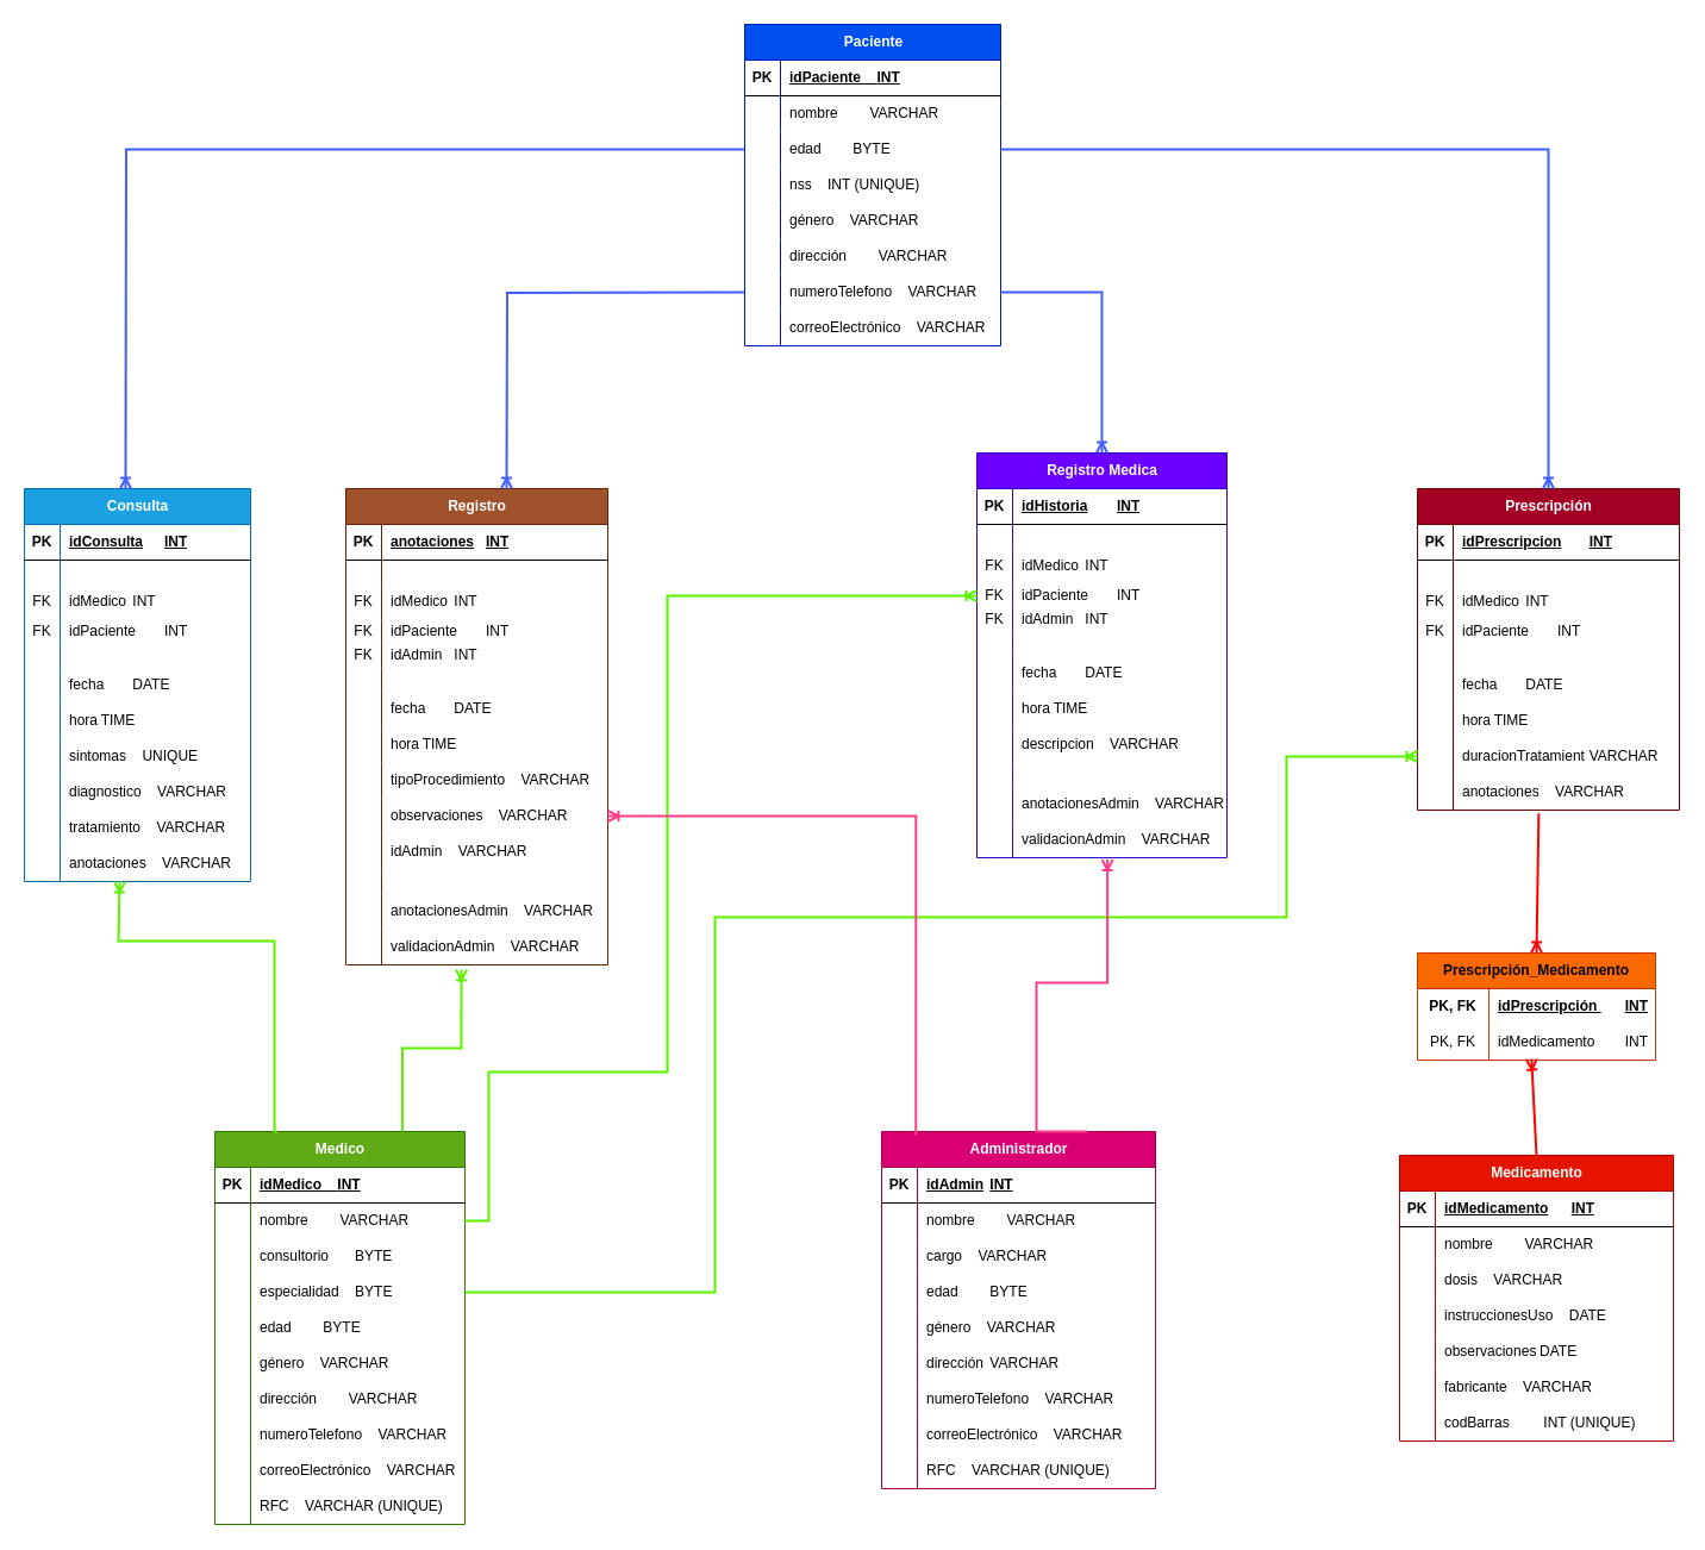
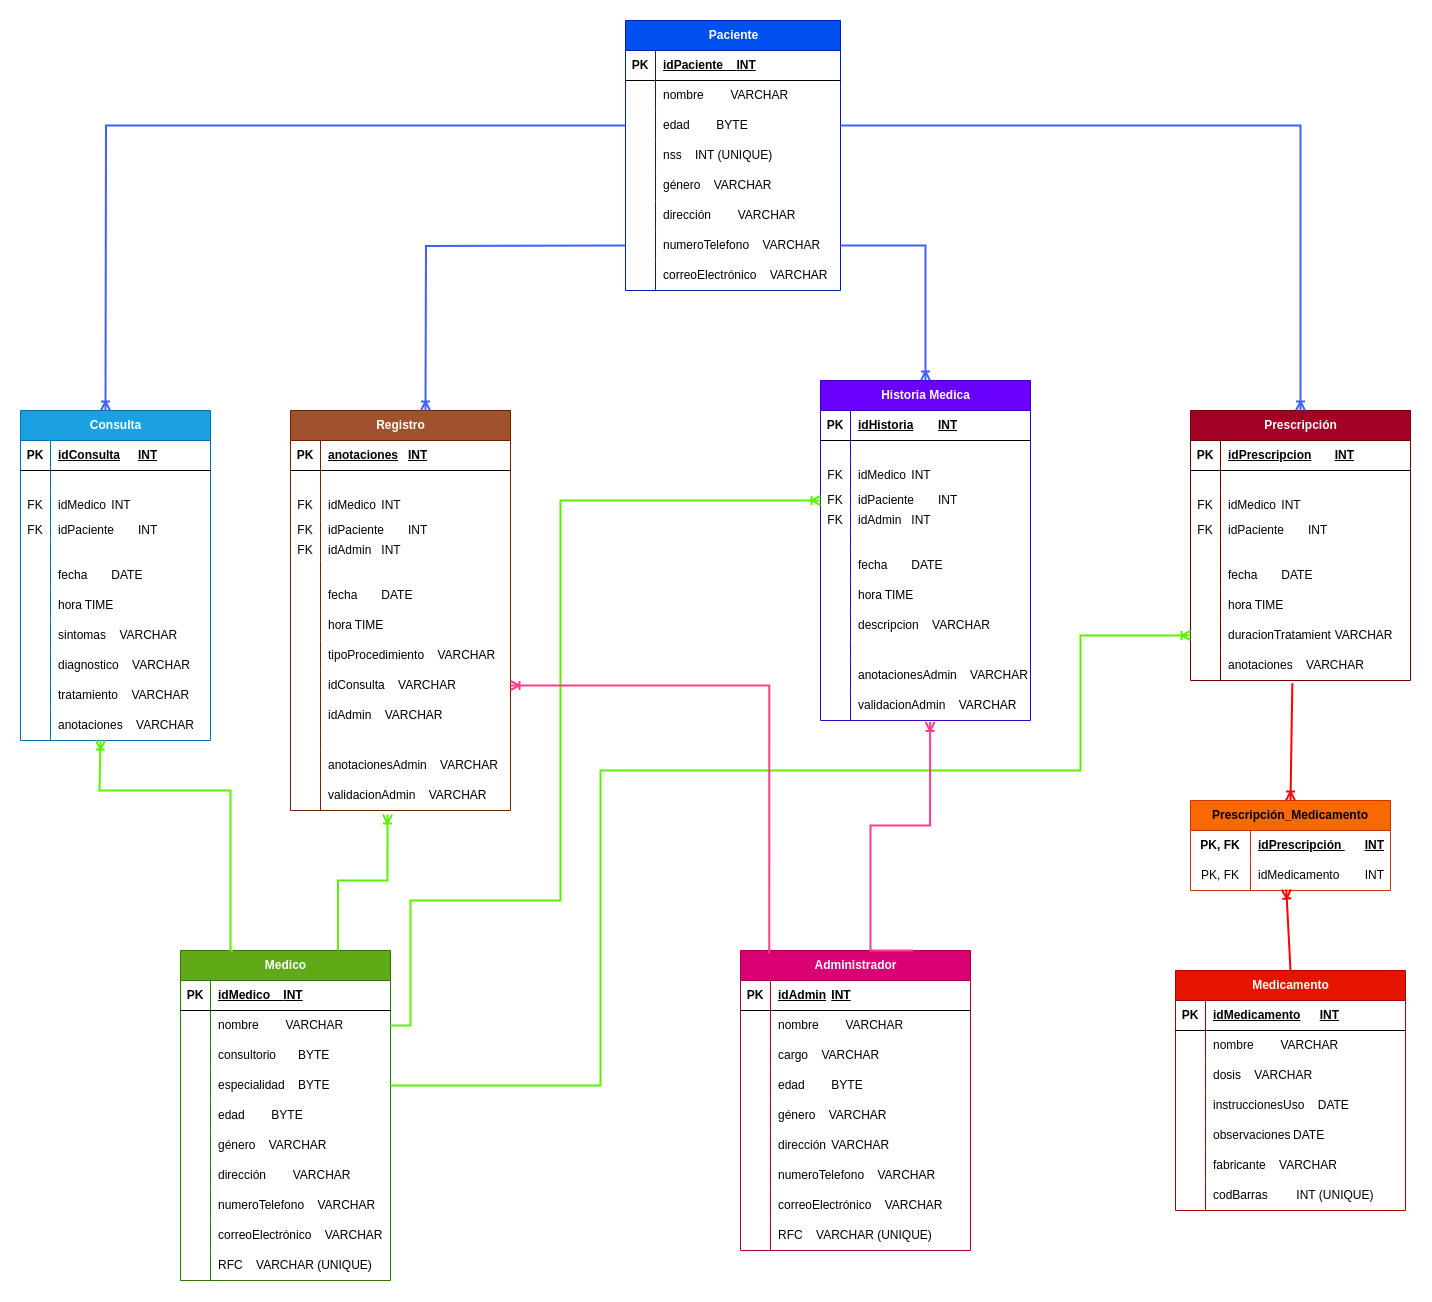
- <mxCell id="213" value="Registro Medica" style="shape=table;startSize=30;container=1;collapsible=1;childLayout=tableLayout;fixedRows=1;rowLines=0;fontStyle=1;align=center;resizeLast=1;html=1;fillColor=#6a00ff;strokeColor=#3700CC;fontColor=#ffffff;" vertex="1" parent="1"><mxGeometry x="820" y="380" width="210" height="340" as="geometry" /></mxCell>
+ <mxCell id="213" value="Historia Medica" style="shape=table;startSize=30;container=1;collapsible=1;childLayout=tableLayout;fixedRows=1;rowLines=0;fontStyle=1;align=center;resizeLast=1;html=1;fillColor=#6a00ff;strokeColor=#3700CC;fontColor=#ffffff;" vertex="1" parent="1"><mxGeometry x="820" y="380" width="210" height="340" as="geometry" /></mxCell>
- <mxCell id="175" value="sintomas&lt;span style=&quot;&quot;&gt;&lt;span style=&quot;white-space: pre;&quot;&gt;&amp;nbsp;&amp;nbsp;&amp;nbsp;&amp;nbsp;&lt;/span&gt;&lt;/span&gt;UNIQUE" style="shape=partialRectangle;connectable=0;fillColor=none;top=0;left=0;bottom=0;right=0;align=left;spacingLeft=6;overflow=hidden;whiteSpace=wrap;html=1;" vertex="1" parent="173"><mxGeometry x="30" width="160" height="30" as="geometry"><mxRectangle width="160" height="30" as="alternateBounds" /></mxGeometry></mxCell>
+ <mxCell id="175" value="sintomas&lt;span style=&quot;&quot;&gt;&lt;span style=&quot;white-space: pre;&quot;&gt;&amp;nbsp;&amp;nbsp;&amp;nbsp;&amp;nbsp;&lt;/span&gt;&lt;/span&gt;VARCHAR" style="shape=partialRectangle;connectable=0;fillColor=none;top=0;left=0;bottom=0;right=0;align=left;spacingLeft=6;overflow=hidden;whiteSpace=wrap;html=1;" vertex="1" parent="173"><mxGeometry x="30" width="160" height="30" as="geometry"><mxRectangle width="160" height="30" as="alternateBounds" /></mxGeometry></mxCell>
- <mxCell id="116" value="observaciones&lt;span style=&quot;&quot;&gt;&lt;span style=&quot;white-space: pre;&quot;&gt;&amp;nbsp;&amp;nbsp;&amp;nbsp;&amp;nbsp;&lt;/span&gt;&lt;/span&gt;VARCHAR" style="shape=partialRectangle;connectable=0;fillColor=none;top=0;left=0;bottom=0;right=0;align=left;spacingLeft=6;overflow=hidden;whiteSpace=wrap;html=1;" vertex="1" parent="114"><mxGeometry x="30" width="190" height="30" as="geometry"><mxRectangle width="190" height="30" as="alternateBounds" /></mxGeometry></mxCell>
+ <mxCell id="116" value="idConsulta&lt;span style=&quot;&quot;&gt;&lt;span style=&quot;white-space: pre;&quot;&gt;&amp;nbsp;&amp;nbsp;&amp;nbsp;&amp;nbsp;&lt;/span&gt;&lt;/span&gt;VARCHAR" style="shape=partialRectangle;connectable=0;fillColor=none;top=0;left=0;bottom=0;right=0;align=left;spacingLeft=6;overflow=hidden;whiteSpace=wrap;html=1;" vertex="1" parent="114"><mxGeometry x="30" width="190" height="30" as="geometry"><mxRectangle width="190" height="30" as="alternateBounds" /></mxGeometry></mxCell>
